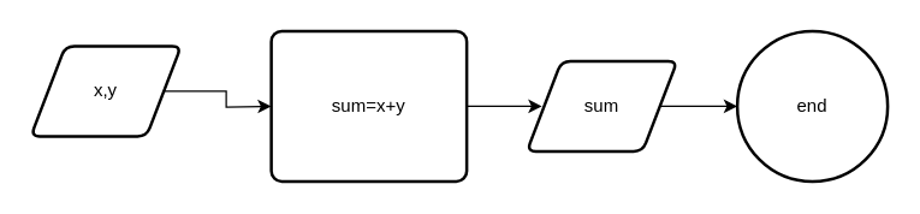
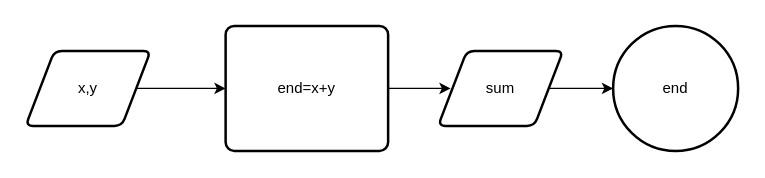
- <mxCell id="3" value="x,y" style="shape=parallelogram;html=1;strokeWidth=2;perimeter=parallelogramPerimeter;whiteSpace=wrap;rounded=1;arcSize=12;size=0.23;" vertex="1" parent="1"><mxGeometry x="20" y="30" width="100" height="60" as="geometry" /></mxCell>
+ <mxCell id="3" value="x,y" style="shape=parallelogram;html=1;strokeWidth=2;perimeter=parallelogramPerimeter;whiteSpace=wrap;rounded=1;arcSize=12;size=0.23;" vertex="1" parent="1"><mxGeometry x="20" y="40" width="100" height="60" as="geometry" /></mxCell>
- <mxCell id="5" value="sum=x+y" style="rounded=1;whiteSpace=wrap;html=1;absoluteArcSize=1;arcSize=14;strokeWidth=2;" vertex="1" parent="1"><mxGeometry x="180" y="20" width="130" height="100" as="geometry" /></mxCell>
+ <mxCell id="5" value="end=x+y" style="rounded=1;whiteSpace=wrap;html=1;absoluteArcSize=1;arcSize=14;strokeWidth=2;" vertex="1" parent="1"><mxGeometry x="180" y="20" width="130" height="100" as="geometry" /></mxCell>
